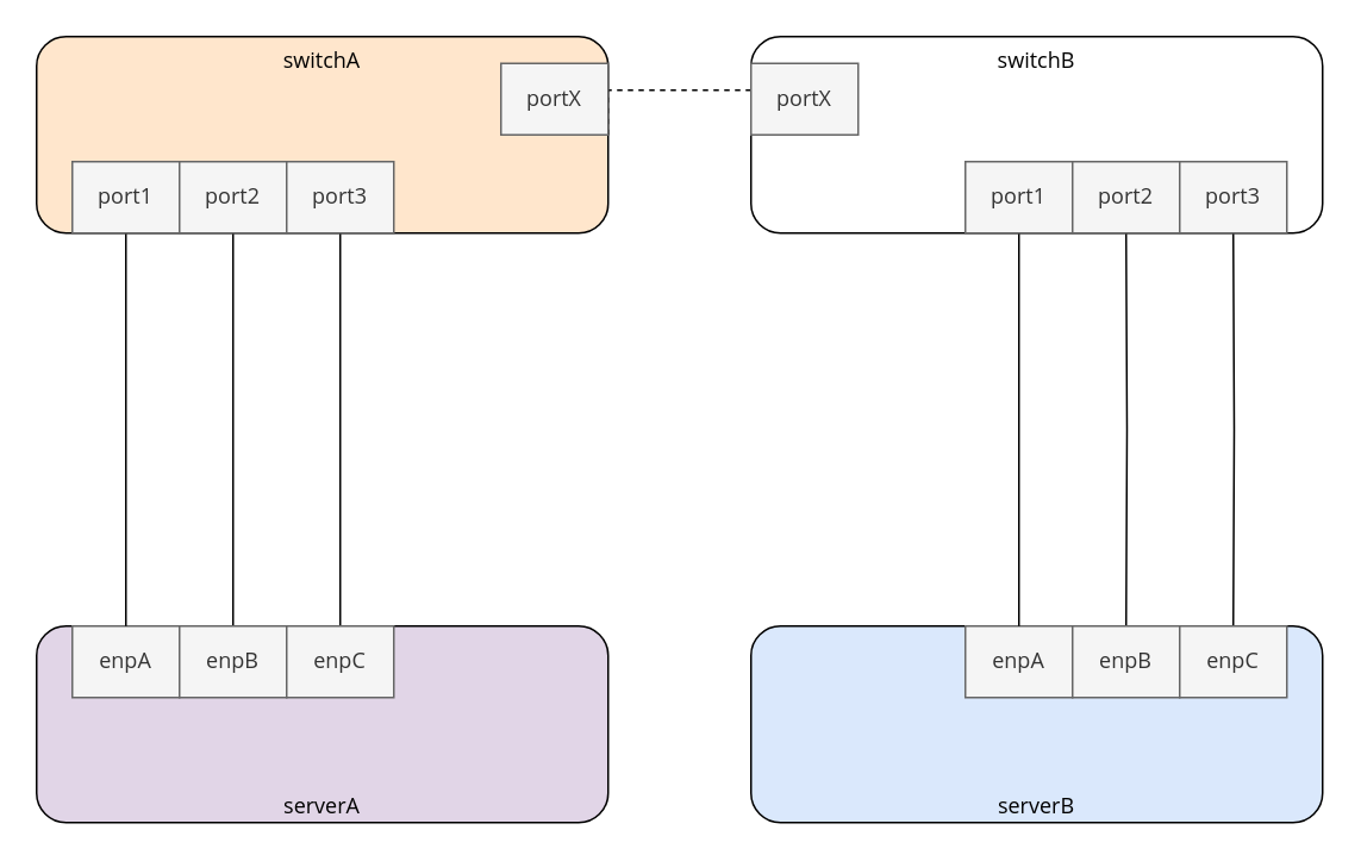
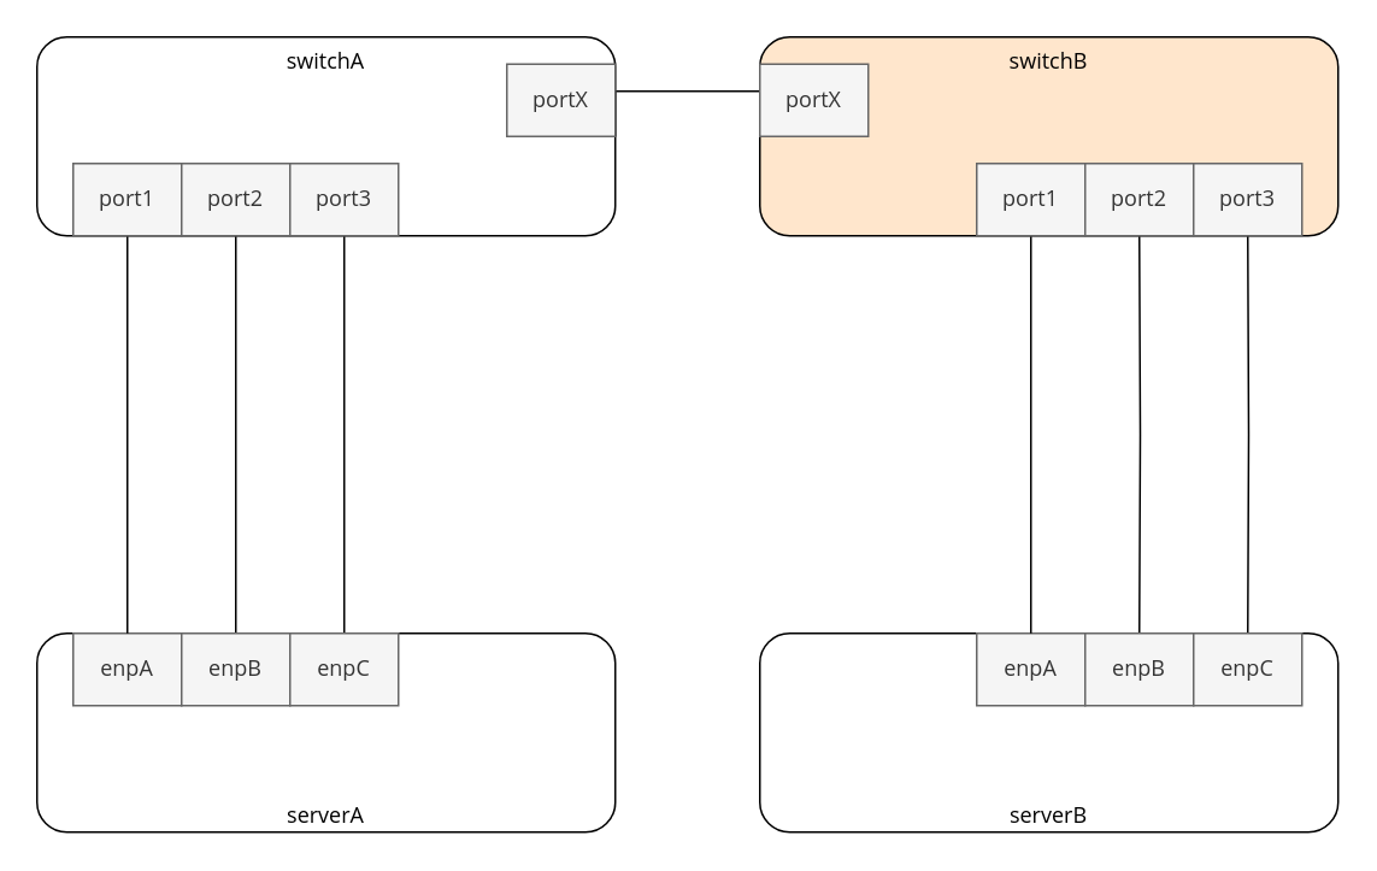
- <mxCell id="6" style="edgeStyle=orthogonalEdgeStyle;rounded=0;orthogonalLoop=1;jettySize=auto;html=1;exitX=1;exitY=0.5;exitDx=0;exitDy=0;entryX=0;entryY=0.5;entryDx=0;entryDy=0;endArrow=none;endFill=0;fontFamily=Open Sans;dashed=1;" parent="1" source="7" target="13" edge="1"><mxGeometry relative="1" as="geometry"><Array as="points"><mxPoint x="340" y="50" /><mxPoint x="420" y="50" /></Array></mxGeometry></mxCell>
+ <mxCell id="6" style="edgeStyle=orthogonalEdgeStyle;rounded=0;orthogonalLoop=1;jettySize=auto;html=1;exitX=1;exitY=0.5;exitDx=0;exitDy=0;entryX=0;entryY=0.5;entryDx=0;entryDy=0;endArrow=none;endFill=0;fontFamily=Open Sans;" parent="1" source="7" target="13" edge="1"><mxGeometry relative="1" as="geometry"><Array as="points"><mxPoint x="340" y="50" /><mxPoint x="420" y="50" /></Array></mxGeometry></mxCell>
- <mxCell id="7" value="switchA" style="rounded=1;whiteSpace=wrap;html=1;verticalAlign=top;align=center;fontFamily=Open Sans;fillColor=#ffe6cc;" parent="1" vertex="1"><mxGeometry x="20" y="20" width="320" height="110" as="geometry" /></mxCell>
+ <mxCell id="7" value="switchA" style="rounded=1;whiteSpace=wrap;html=1;verticalAlign=top;align=center;fontFamily=Open Sans;" parent="1" vertex="1"><mxGeometry x="20" y="20" width="320" height="110" as="geometry" /></mxCell>
- <mxCell id="13" value="switchB" style="rounded=1;whiteSpace=wrap;html=1;verticalAlign=top;align=center;fontFamily=Open Sans;" parent="1" vertex="1"><mxGeometry x="420" y="20" width="320" height="110" as="geometry" /></mxCell>
+ <mxCell id="13" value="switchB" style="rounded=1;whiteSpace=wrap;html=1;verticalAlign=top;align=center;fontFamily=Open Sans;fillColor=#ffe6cc;" parent="1" vertex="1"><mxGeometry x="420" y="20" width="320" height="110" as="geometry" /></mxCell>
- <mxCell id="2" value="&lt;div&gt;serverA&lt;/div&gt;" style="rounded=1;whiteSpace=wrap;html=1;verticalAlign=bottom;align=center;rotation=0;fontFamily=Open Sans;fillColor=#e1d5e7;" parent="1" vertex="1"><mxGeometry x="20" y="350" width="320" height="110" as="geometry" /></mxCell>
+ <mxCell id="2" value="&lt;div&gt;serverA&lt;/div&gt;" style="rounded=1;whiteSpace=wrap;html=1;verticalAlign=bottom;align=center;rotation=0;fontFamily=Open Sans;" parent="1" vertex="1"><mxGeometry x="20" y="350" width="320" height="110" as="geometry" /></mxCell>
- <mxCell id="12" value="serverB" style="rounded=1;whiteSpace=wrap;html=1;verticalAlign=bottom;align=center;rotation=0;fontFamily=Open Sans;fillColor=#dae8fc;" parent="1" vertex="1"><mxGeometry x="420" y="350" width="320" height="110" as="geometry" /></mxCell>
+ <mxCell id="12" value="serverB" style="rounded=1;whiteSpace=wrap;html=1;verticalAlign=bottom;align=center;rotation=0;fontFamily=Open Sans;" parent="1" vertex="1"><mxGeometry x="420" y="350" width="320" height="110" as="geometry" /></mxCell>
